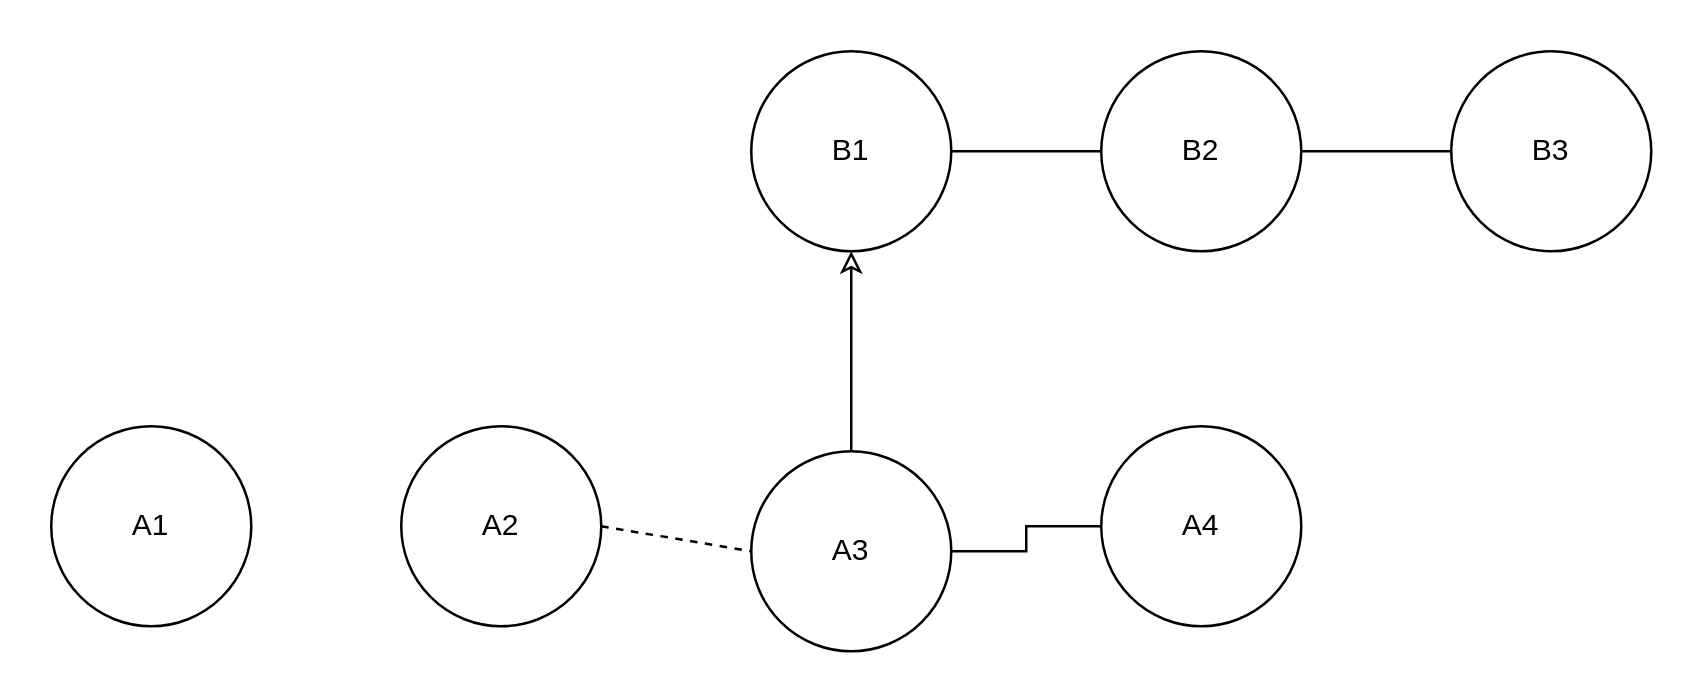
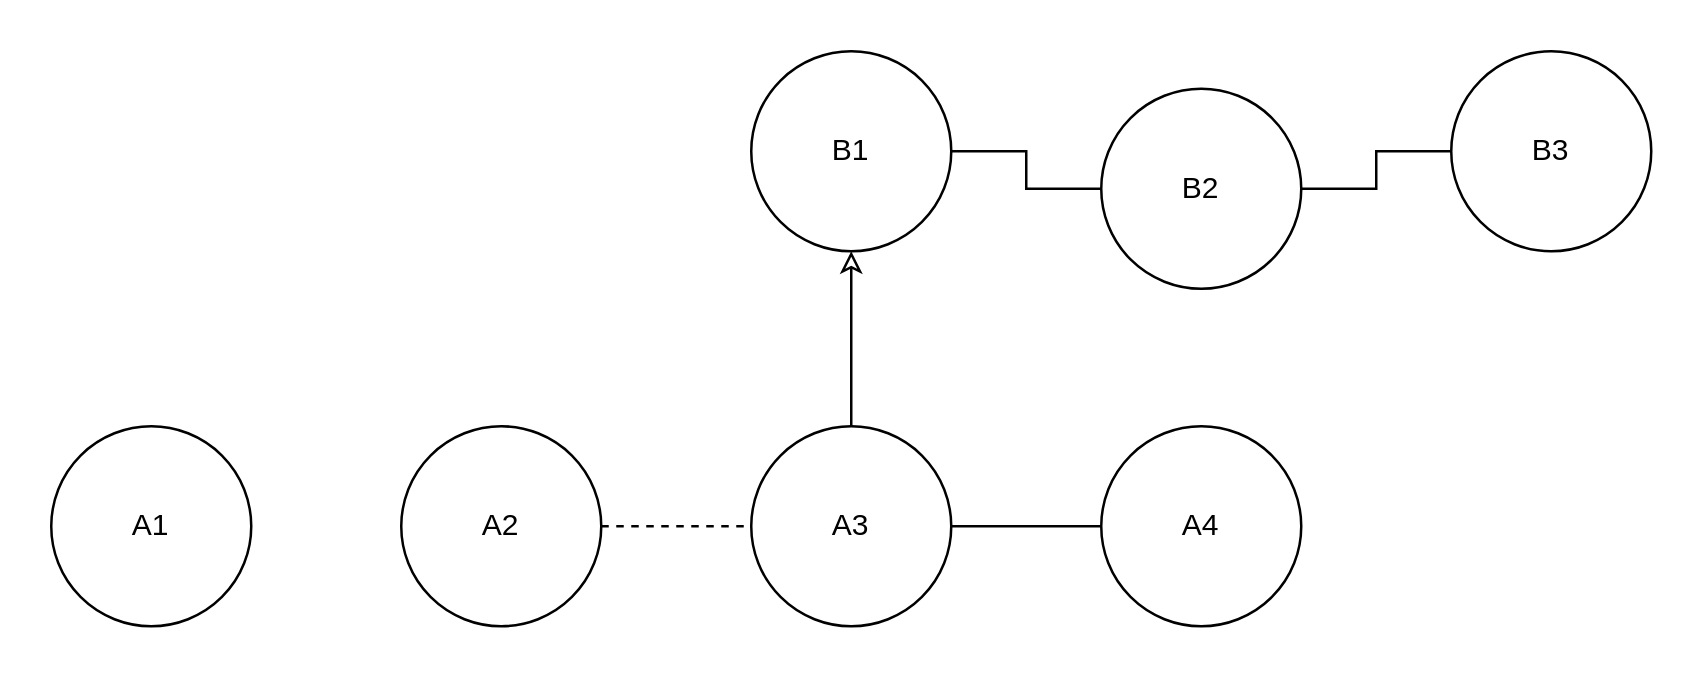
- <mxCell id="12" value="B2" style="ellipse;whiteSpace=wrap;html=1;aspect=fixed;" parent="1" vertex="1"><mxGeometry x="440" y="20" width="80" height="80" as="geometry" /></mxCell>
+ <mxCell id="12" value="B2" style="ellipse;whiteSpace=wrap;html=1;aspect=fixed;" parent="1" vertex="1"><mxGeometry x="440" y="35" width="80" height="80" as="geometry" /></mxCell>
- <mxCell id="7" value="A3" style="ellipse;whiteSpace=wrap;html=1;aspect=fixed;" parent="1" vertex="1"><mxGeometry x="300" y="180" width="80" height="80" as="geometry" /></mxCell>
+ <mxCell id="7" value="A3" style="ellipse;whiteSpace=wrap;html=1;aspect=fixed;" parent="1" vertex="1"><mxGeometry x="300" y="170" width="80" height="80" as="geometry" /></mxCell>
